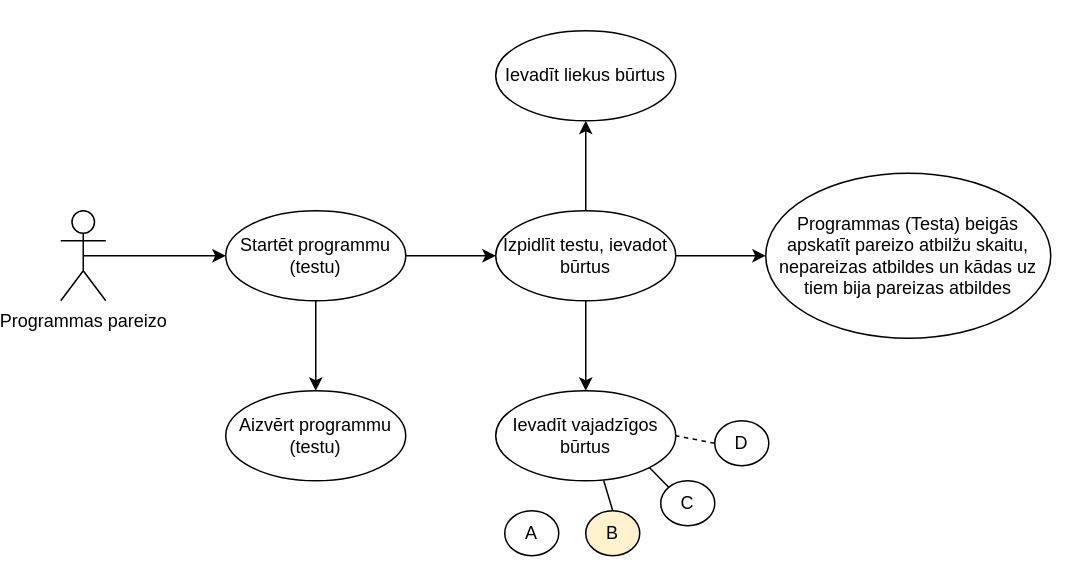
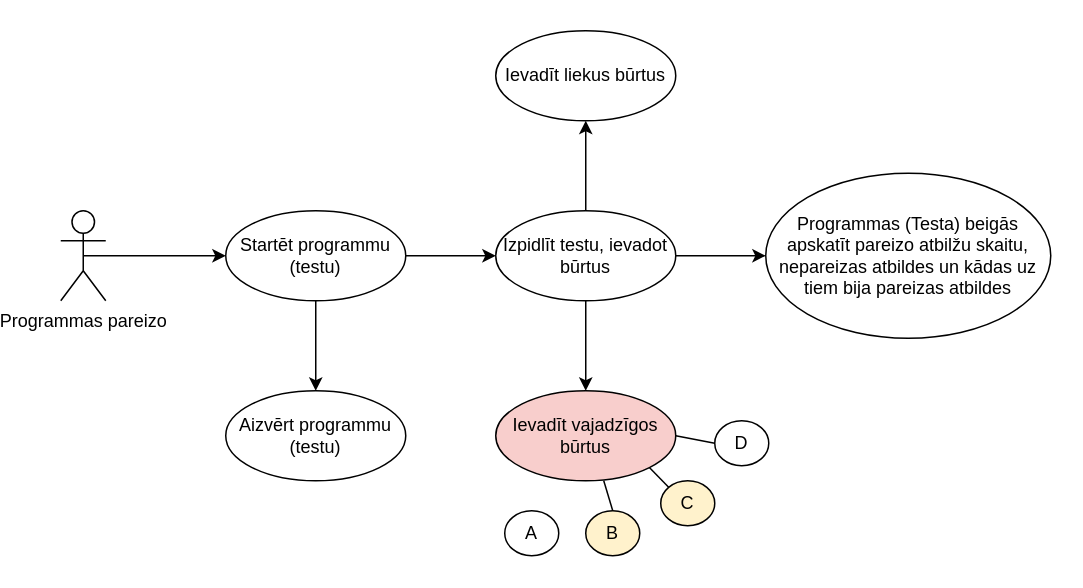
- <mxCell id="13" value="Ievadīt vajadzīgos būrtus" style="ellipse;whiteSpace=wrap;html=1;" vertex="1" parent="1"><mxGeometry x="310" y="260" width="120" height="60" as="geometry" /></mxCell>
+ <mxCell id="13" value="Ievadīt vajadzīgos būrtus" style="ellipse;whiteSpace=wrap;html=1;fillColor=#f8cecc;" vertex="1" parent="1"><mxGeometry x="310" y="260" width="120" height="60" as="geometry" /></mxCell>
- <mxCell id="21" value="" style="endArrow=none;html=1;rounded=0;entryX=1;entryY=0.5;entryDx=0;entryDy=0;exitX=0;exitY=0.5;exitDx=0;exitDy=0;dashed=1;" edge="1" parent="1" source="18" target="13"><mxGeometry width="50" height="50" relative="1" as="geometry"><mxPoint x="454" y="275" as="sourcePoint" /><mxPoint x="456" y="250" as="targetPoint" /></mxGeometry></mxCell>
+ <mxCell id="21" value="" style="endArrow=none;html=1;rounded=0;entryX=1;entryY=0.5;entryDx=0;entryDy=0;exitX=0;exitY=0.5;exitDx=0;exitDy=0;" edge="1" parent="1" source="18" target="13"><mxGeometry width="50" height="50" relative="1" as="geometry"><mxPoint x="454" y="275" as="sourcePoint" /><mxPoint x="456" y="250" as="targetPoint" /></mxGeometry></mxCell>
- <mxCell id="17" value="C" style="ellipse;whiteSpace=wrap;html=1;" vertex="1" parent="1"><mxGeometry x="420" y="320" width="36" height="30" as="geometry" /></mxCell>
+ <mxCell id="17" value="C" style="ellipse;whiteSpace=wrap;html=1;fillColor=#fff2cc;" vertex="1" parent="1"><mxGeometry x="420" y="320" width="36" height="30" as="geometry" /></mxCell>
